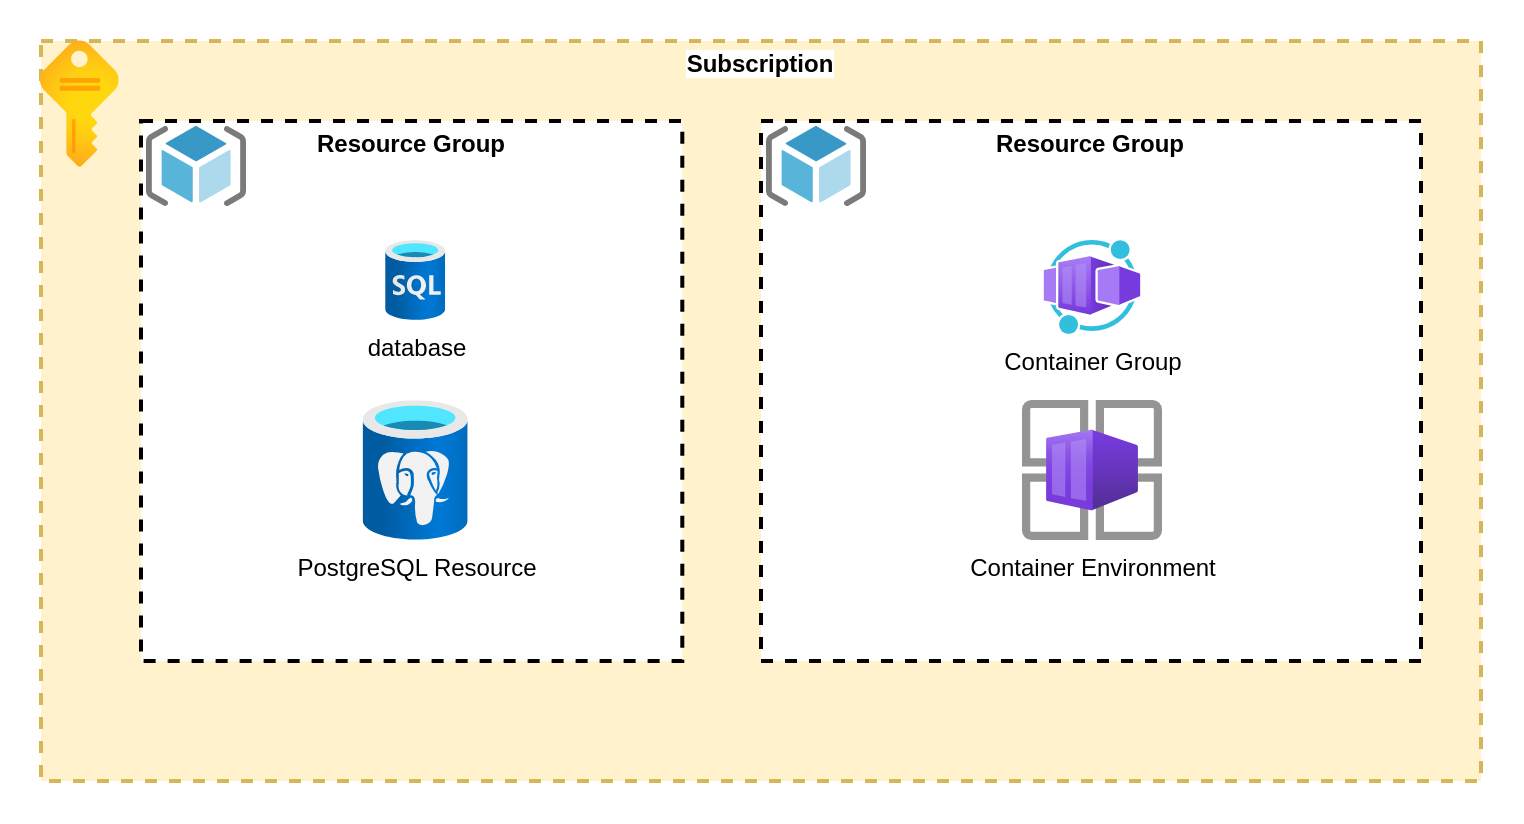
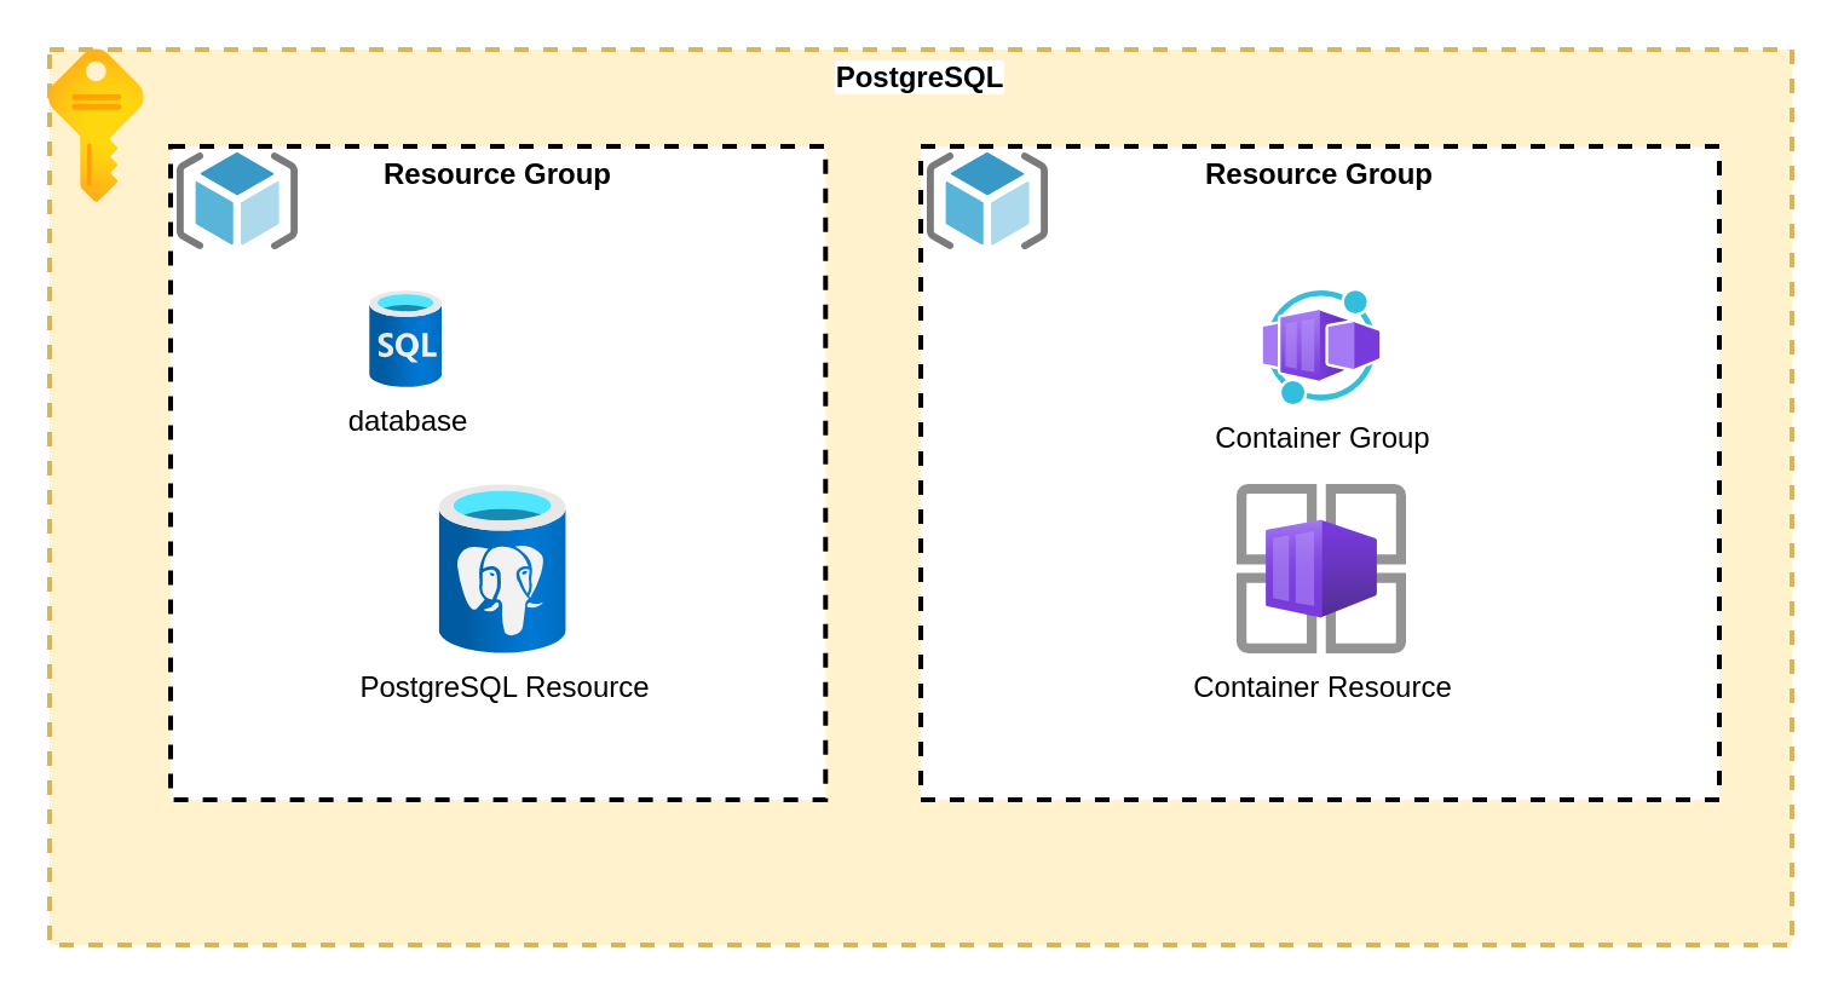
- <mxCell id="2" value="&lt;b&gt;Subscription&lt;/b&gt;" style="fontStyle=0;verticalAlign=top;align=center;spacingTop=-2;fillColor=#fff2cc;rounded=0;whiteSpace=wrap;html=1;strokeColor=#d6b656;strokeWidth=2;dashed=1;container=1;collapsible=0;expand=0;recursiveResize=0;labelBackgroundColor=default;" parent="1" vertex="1"><mxGeometry x="20" y="20" width="720" height="370" as="geometry" /></mxCell>
+ <mxCell id="2" value="&lt;b&gt;PostgreSQL&lt;/b&gt;" style="fontStyle=0;verticalAlign=top;align=center;spacingTop=-2;fillColor=#fff2cc;rounded=0;whiteSpace=wrap;html=1;strokeColor=#d6b656;strokeWidth=2;dashed=1;container=1;collapsible=0;expand=0;recursiveResize=0;labelBackgroundColor=default;" parent="1" vertex="1"><mxGeometry x="20" y="20" width="720" height="370" as="geometry" /></mxCell>
- <mxCell id="10" value="database" style="aspect=fixed;html=1;points=[];align=center;image;fontSize=12;image=img/lib/azure2/databases/SQL_Database.svg;labelBackgroundColor=none;fontColor=#000000;" parent="8" vertex="1"><mxGeometry x="122.58" y="60" width="30" height="40" as="geometry" /></mxCell>
+ <mxCell id="10" value="database" style="aspect=fixed;html=1;points=[];align=center;image;fontSize=12;image=img/lib/azure2/databases/SQL_Database.svg;labelBackgroundColor=none;fontColor=#000000;" parent="8" vertex="1"><mxGeometry x="82.58" y="60" width="30" height="40" as="geometry" /></mxCell>
- <mxCell id="6" value="Container Environment" style="aspect=fixed;html=1;points=[];align=center;image;fontSize=12;image=img/lib/azure2/other/Container_App_Environments.svg;labelBackgroundColor=default;labelBorderColor=none;fontColor=none;fillColor=default;" vertex="1" parent="4"><mxGeometry x="131" y="140" width="70" height="70" as="geometry" /></mxCell>
+ <mxCell id="6" value="Container Resource" style="aspect=fixed;html=1;points=[];align=center;image;fontSize=12;image=img/lib/azure2/other/Container_App_Environments.svg;labelBackgroundColor=default;labelBorderColor=none;fontColor=none;fillColor=default;" vertex="1" parent="4"><mxGeometry x="131" y="140" width="70" height="70" as="geometry" /></mxCell>
